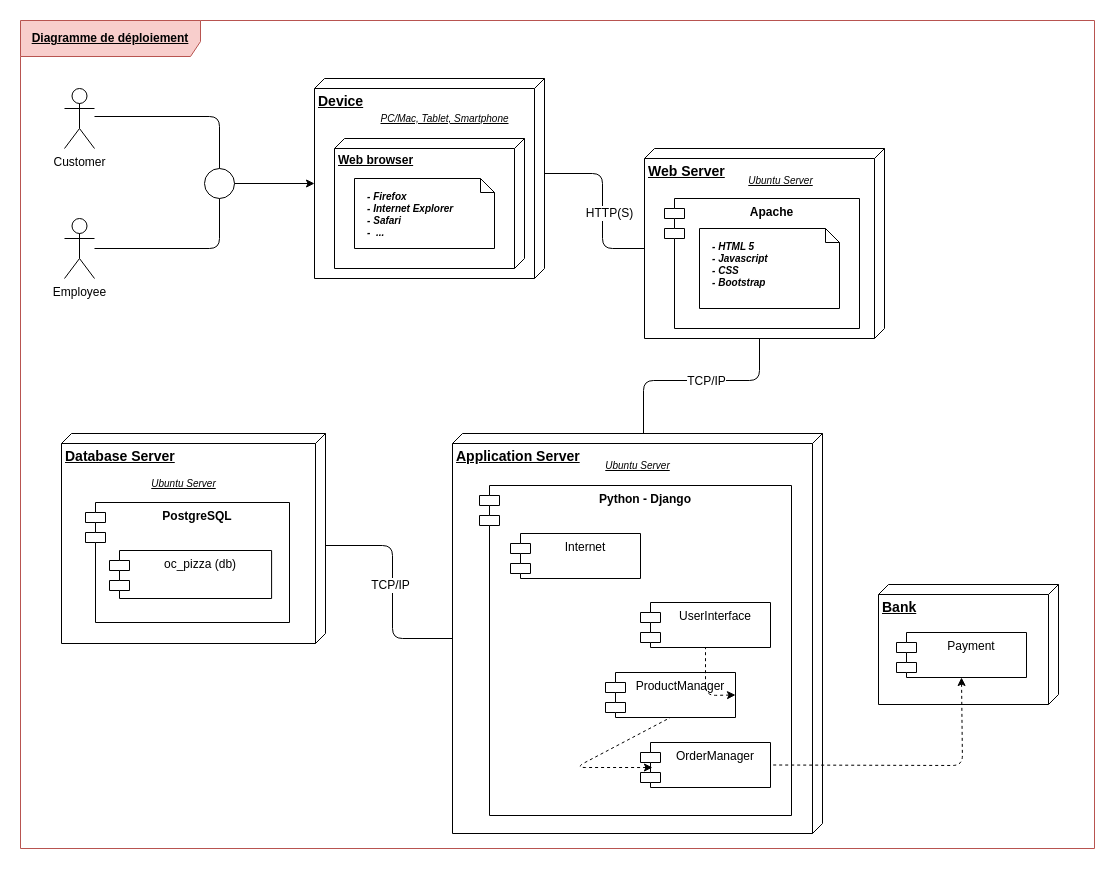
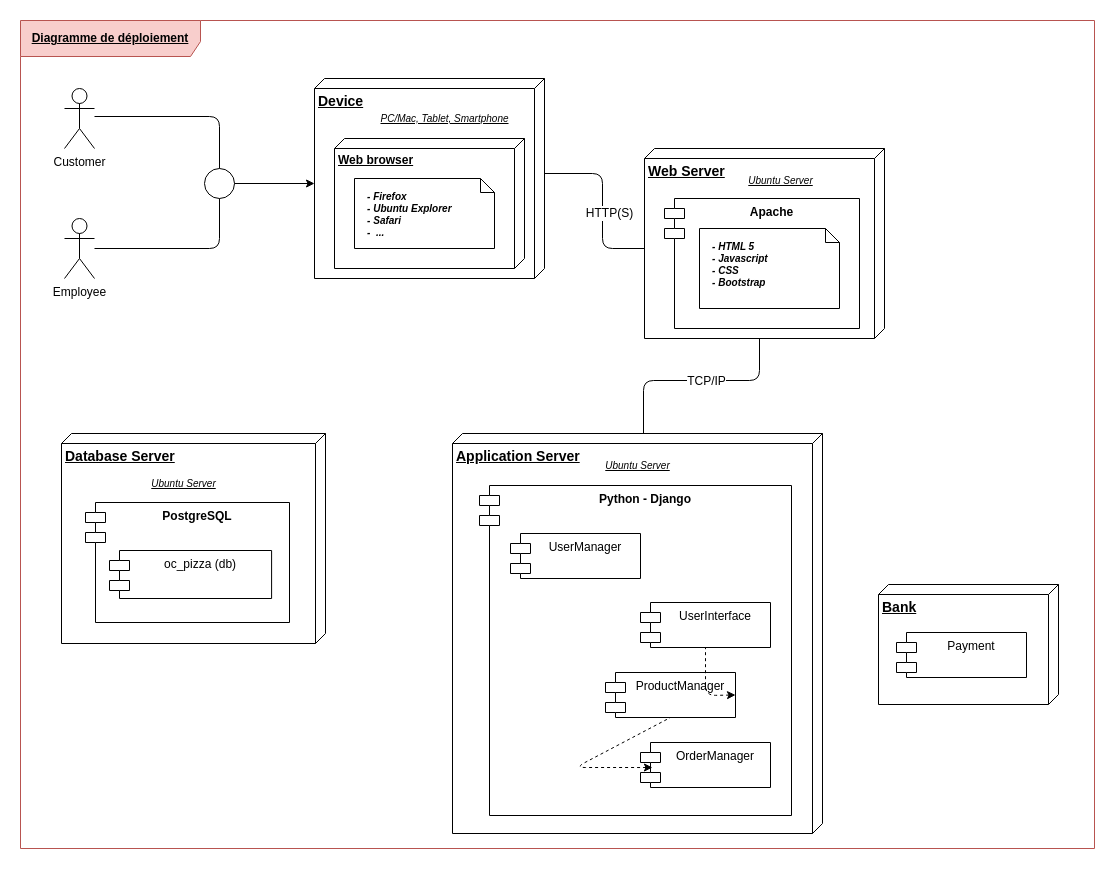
- <mxCell id="9" value="&lt;b&gt;&lt;i&gt;&lt;br&gt;&amp;nbsp; &amp;nbsp; - Firefox&lt;br&gt;&amp;nbsp; &amp;nbsp; - Internet Explorer&lt;br&gt;&amp;nbsp; &amp;nbsp; - Safari&lt;br&gt;&amp;nbsp; &amp;nbsp; -&amp;nbsp; ...&lt;/i&gt;&lt;/b&gt;" style="shape=note;whiteSpace=wrap;html=1;size=14;verticalAlign=top;align=left;spacingTop=-6;fontSize=10;" parent="5" vertex="1"><mxGeometry x="40" y="100" width="140" height="70" as="geometry" /></mxCell>
+ <mxCell id="9" value="&lt;b&gt;&lt;i&gt;&lt;br&gt;&amp;nbsp; &amp;nbsp; - Firefox&lt;br&gt;&amp;nbsp; &amp;nbsp; - Ubuntu Explorer&lt;br&gt;&amp;nbsp; &amp;nbsp; - Safari&lt;br&gt;&amp;nbsp; &amp;nbsp; -&amp;nbsp; ...&lt;/i&gt;&lt;/b&gt;" style="shape=note;whiteSpace=wrap;html=1;size=14;verticalAlign=top;align=left;spacingTop=-6;fontSize=10;" parent="5" vertex="1"><mxGeometry x="40" y="100" width="140" height="70" as="geometry" /></mxCell>
- <mxCell id="29" value="Internet" style="shape=module;align=left;spacingLeft=20;align=center;verticalAlign=top;fontSize=12;" parent="24" vertex="1"><mxGeometry x="58" y="100" width="130" height="45" as="geometry" /></mxCell>
+ <mxCell id="29" value="UserManager" style="shape=module;align=left;spacingLeft=20;align=center;verticalAlign=top;fontSize=12;" parent="24" vertex="1"><mxGeometry x="58" y="100" width="130" height="45" as="geometry" /></mxCell>
- <mxCell id="35" value="" style="endArrow=none;html=1;strokeColor=#000000;fontSize=12;exitX=0;exitY=0;exitDx=112;exitDy=0;exitPerimeter=0;entryX=0;entryY=0;entryDx=205;entryDy=370;entryPerimeter=0;" parent="1" source="42" target="25" edge="1"><mxGeometry width="50" height="50" relative="1" as="geometry"><mxPoint x="416" y="478" as="sourcePoint" /><mxPoint x="466" y="428" as="targetPoint" /><Array as="points"><mxPoint x="392" y="545" /><mxPoint x="392" y="638" /></Array></mxGeometry></mxCell>
- <mxCell id="36" value="TCP/IP" style="edgeLabel;html=1;align=center;verticalAlign=middle;resizable=0;points=[];fontSize=12;" parent="35" vertex="1" connectable="0"><mxGeometry x="0.151" y="-3" relative="1" as="geometry"><mxPoint x="-1.776e-15" y="-21" as="offset" /></mxGeometry></mxCell>
- <mxCell id="40" value="" style="endArrow=none;dashed=1;html=1;fontSize=12;endFill=0;startArrow=classic;startFill=1;entryX=1;entryY=0.5;entryDx=0;entryDy=0;exitX=0.5;exitY=1;exitDx=0;exitDy=0;" parent="1" source="39" target="32" edge="1"><mxGeometry width="50" height="50" relative="1" as="geometry"><mxPoint x="1014.96" y="742.02" as="sourcePoint" /><mxPoint x="938" y="692" as="targetPoint" /><Array as="points"><mxPoint x="962" y="765" /></Array></mxGeometry></mxCell>
